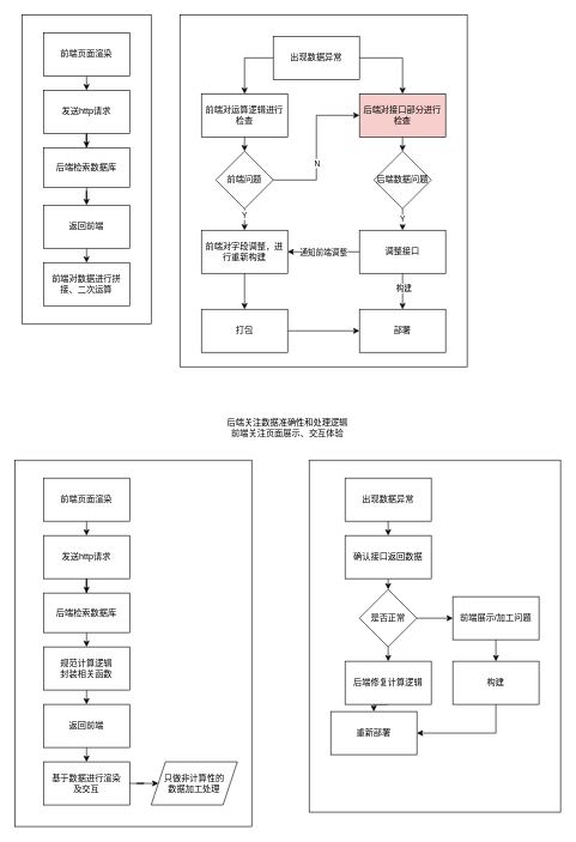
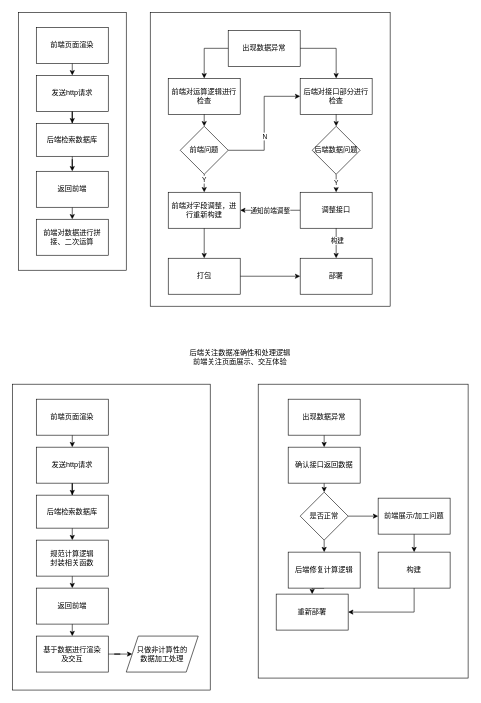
- <mxCell id="20" value="后端对接口部分进行检查" style="rounded=0;whiteSpace=wrap;html=1;fillColor=#f8cecc;" vertex="1" parent="15"><mxGeometry x="250" y="110" width="120" height="60" as="geometry" /></mxCell>
+ <mxCell id="20" value="后端对接口部分进行检查" style="rounded=0;whiteSpace=wrap;html=1;" vertex="1" parent="15"><mxGeometry x="250" y="110" width="120" height="60" as="geometry" /></mxCell>
